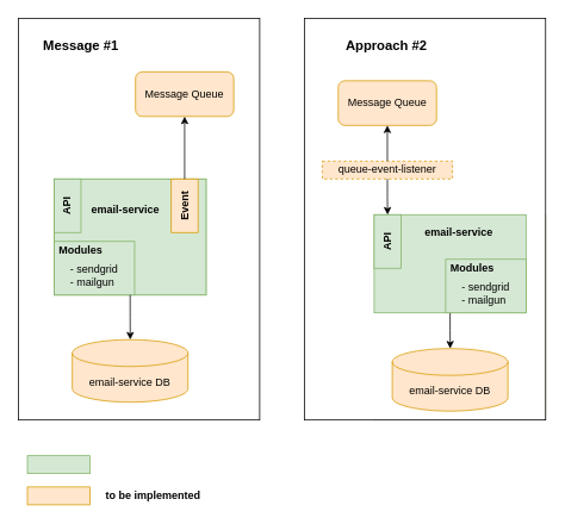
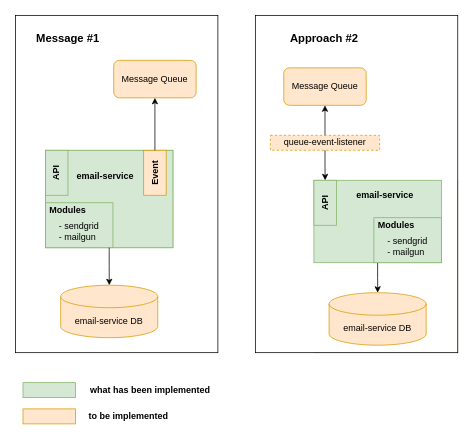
+ <mxCell id="37" value="what has been implemented" style="text;html=1;strokeColor=none;fillColor=none;align=center;verticalAlign=middle;whiteSpace=wrap;rounded=0;fontSize=12;fontStyle=1" vertex="1" parent="1"><mxGeometry x="110" y="510" width="180" height="20" as="geometry" /></mxCell>
